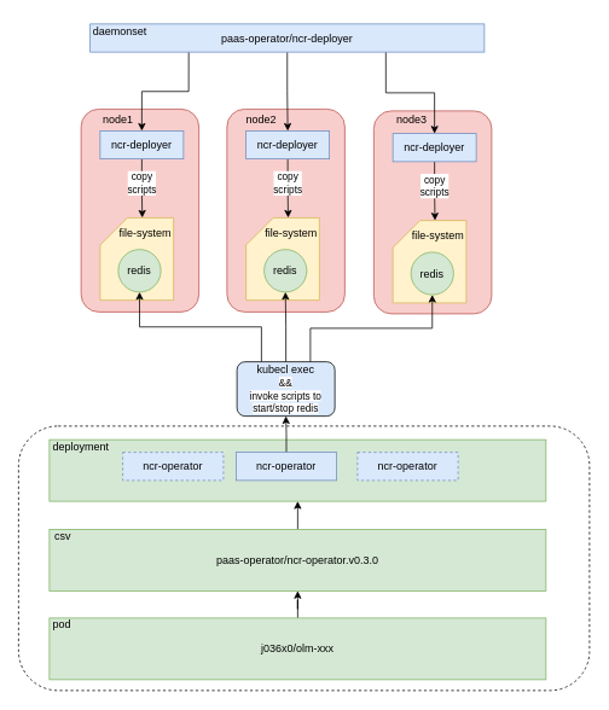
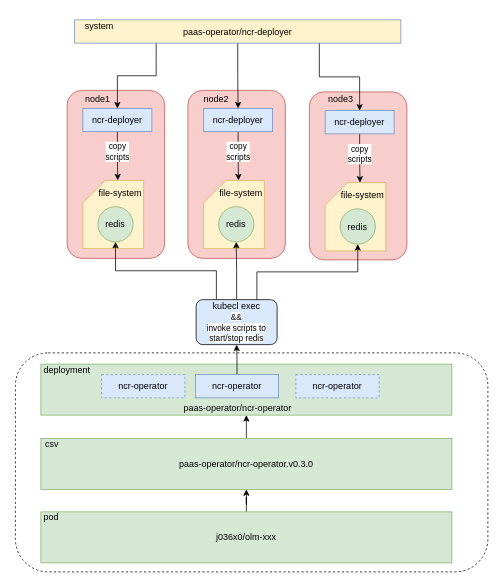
- <mxCell id="48" value="daemonset" style="text;html=1;strokeColor=none;fillColor=none;align=center;verticalAlign=middle;whiteSpace=wrap;rounded=0;" vertex="1" parent="1"><mxGeometry x="102" y="20" width="60" height="30" as="geometry" /></mxCell>
+ <mxCell id="48" value="system" style="text;html=1;strokeColor=none;fillColor=none;align=center;verticalAlign=middle;whiteSpace=wrap;rounded=0;" vertex="1" parent="1"><mxGeometry x="102" y="20" width="60" height="30" as="geometry" /></mxCell>
- <mxCell id="37" value="paas-operator/ncr-deployer" style="rounded=0;whiteSpace=wrap;html=1;fillColor=#dae8fc;strokeColor=#6c8ebf;" vertex="1" parent="1"><mxGeometry x="99" y="26" width="435" height="31" as="geometry" /></mxCell>
+ <mxCell id="37" value="paas-operator/ncr-deployer" style="rounded=0;whiteSpace=wrap;html=1;fillColor=#fff2cc;strokeColor=#6c8ebf;" vertex="1" parent="1"><mxGeometry x="99" y="26" width="435" height="31" as="geometry" /></mxCell>
+ <mxCell id="47" value="paas-operator/ncr-operator" style="text;html=1;strokeColor=none;fillColor=none;align=center;verticalAlign=middle;whiteSpace=wrap;rounded=0;" vertex="1" parent="1"><mxGeometry x="238" y="535" width="157" height="18" as="geometry" /></mxCell>
